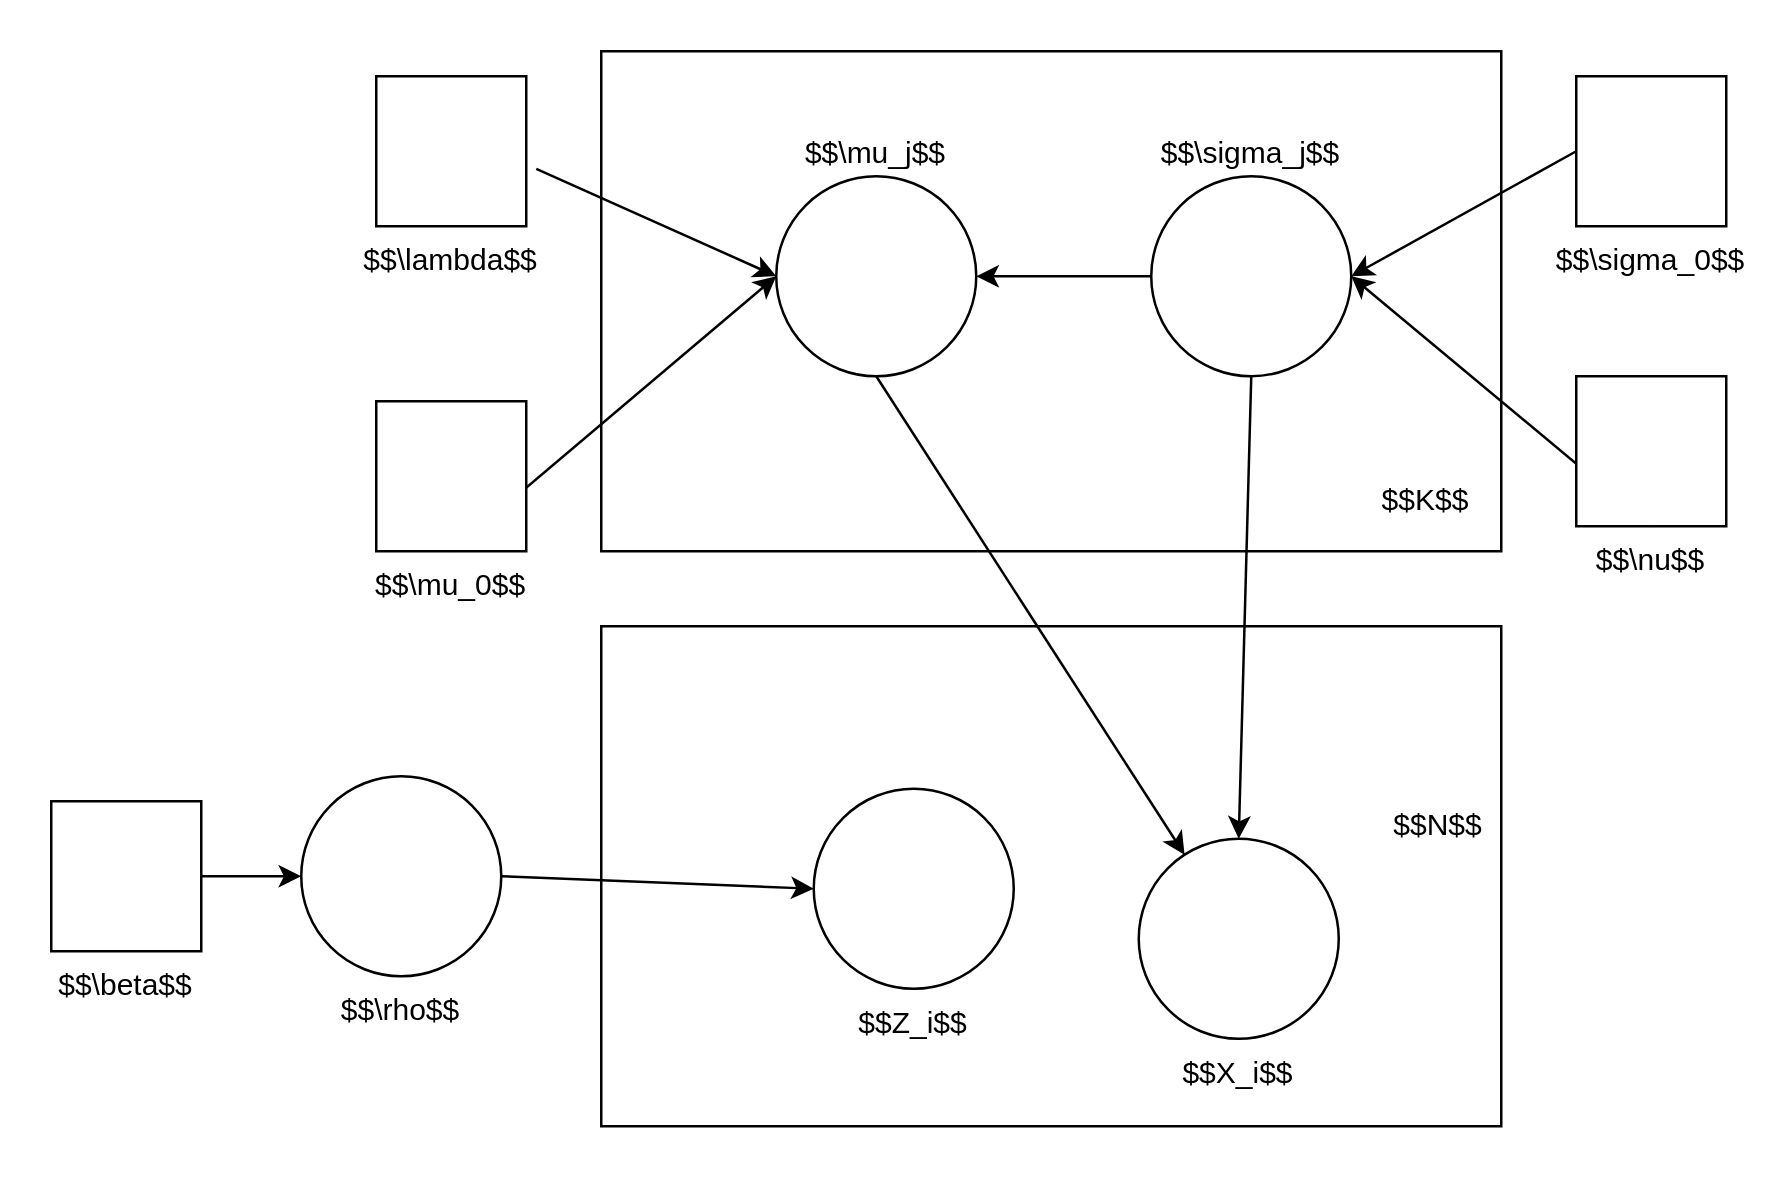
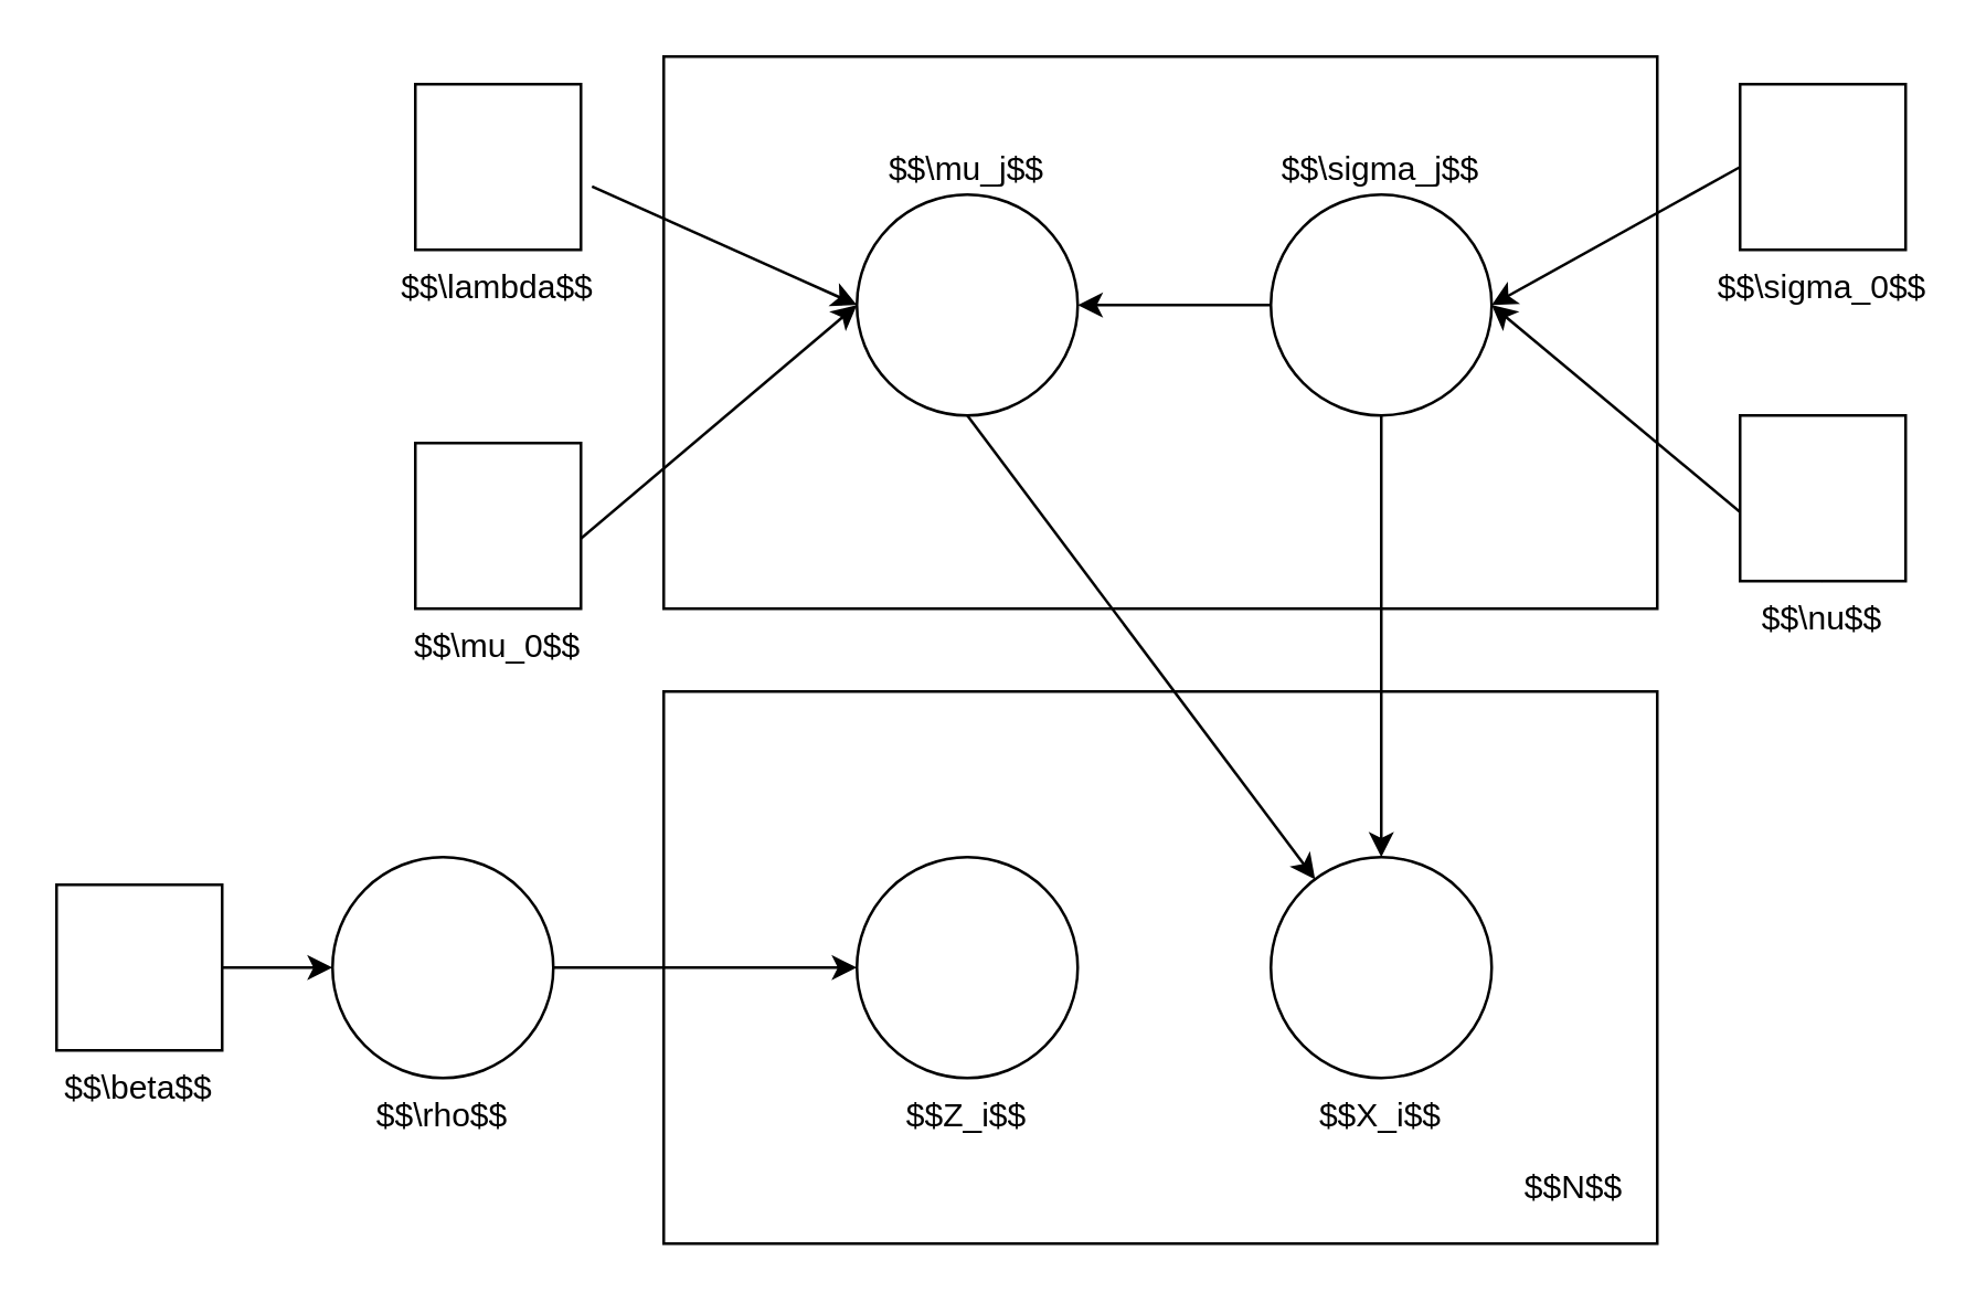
- <mxCell id="7" value="$$K$$" style="text;html=1;strokeColor=none;fillColor=none;align=center;verticalAlign=middle;whiteSpace=wrap;rounded=0;" parent="1" vertex="1"><mxGeometry x="550" y="190" width="40" height="20" as="geometry" /></mxCell>
- <mxCell id="5" value="$$N$$" style="text;html=1;strokeColor=none;fillColor=none;align=center;verticalAlign=middle;whiteSpace=wrap;rounded=0;" parent="1" vertex="1"><mxGeometry x="555" y="320" width="40" height="20" as="geometry" /></mxCell>
+ <mxCell id="5" value="$$N$$" style="text;html=1;strokeColor=none;fillColor=none;align=center;verticalAlign=middle;whiteSpace=wrap;rounded=0;" parent="1" vertex="1"><mxGeometry x="550" y="420" width="40" height="20" as="geometry" /></mxCell>
- <mxCell id="4" value="$$Z_i$$" style="ellipse;whiteSpace=wrap;html=1;aspect=fixed;labelPosition=center;verticalLabelPosition=bottom;align=center;verticalAlign=top;" parent="1" vertex="1"><mxGeometry x="325" y="315" width="80" height="80" as="geometry" /></mxCell>
+ <mxCell id="4" value="$$Z_i$$" style="ellipse;whiteSpace=wrap;html=1;aspect=fixed;labelPosition=center;verticalLabelPosition=bottom;align=center;verticalAlign=top;" parent="1" vertex="1"><mxGeometry x="310" y="310" width="80" height="80" as="geometry" /></mxCell>
- <mxCell id="3" value="$$X_i$$" style="ellipse;whiteSpace=wrap;html=1;aspect=fixed;labelPosition=center;verticalLabelPosition=bottom;align=center;verticalAlign=top;" parent="1" vertex="1"><mxGeometry x="455" y="335" width="80" height="80" as="geometry" /></mxCell>
+ <mxCell id="3" value="$$X_i$$" style="ellipse;whiteSpace=wrap;html=1;aspect=fixed;labelPosition=center;verticalLabelPosition=bottom;align=center;verticalAlign=top;" parent="1" vertex="1"><mxGeometry x="460" y="310" width="80" height="80" as="geometry" /></mxCell>
